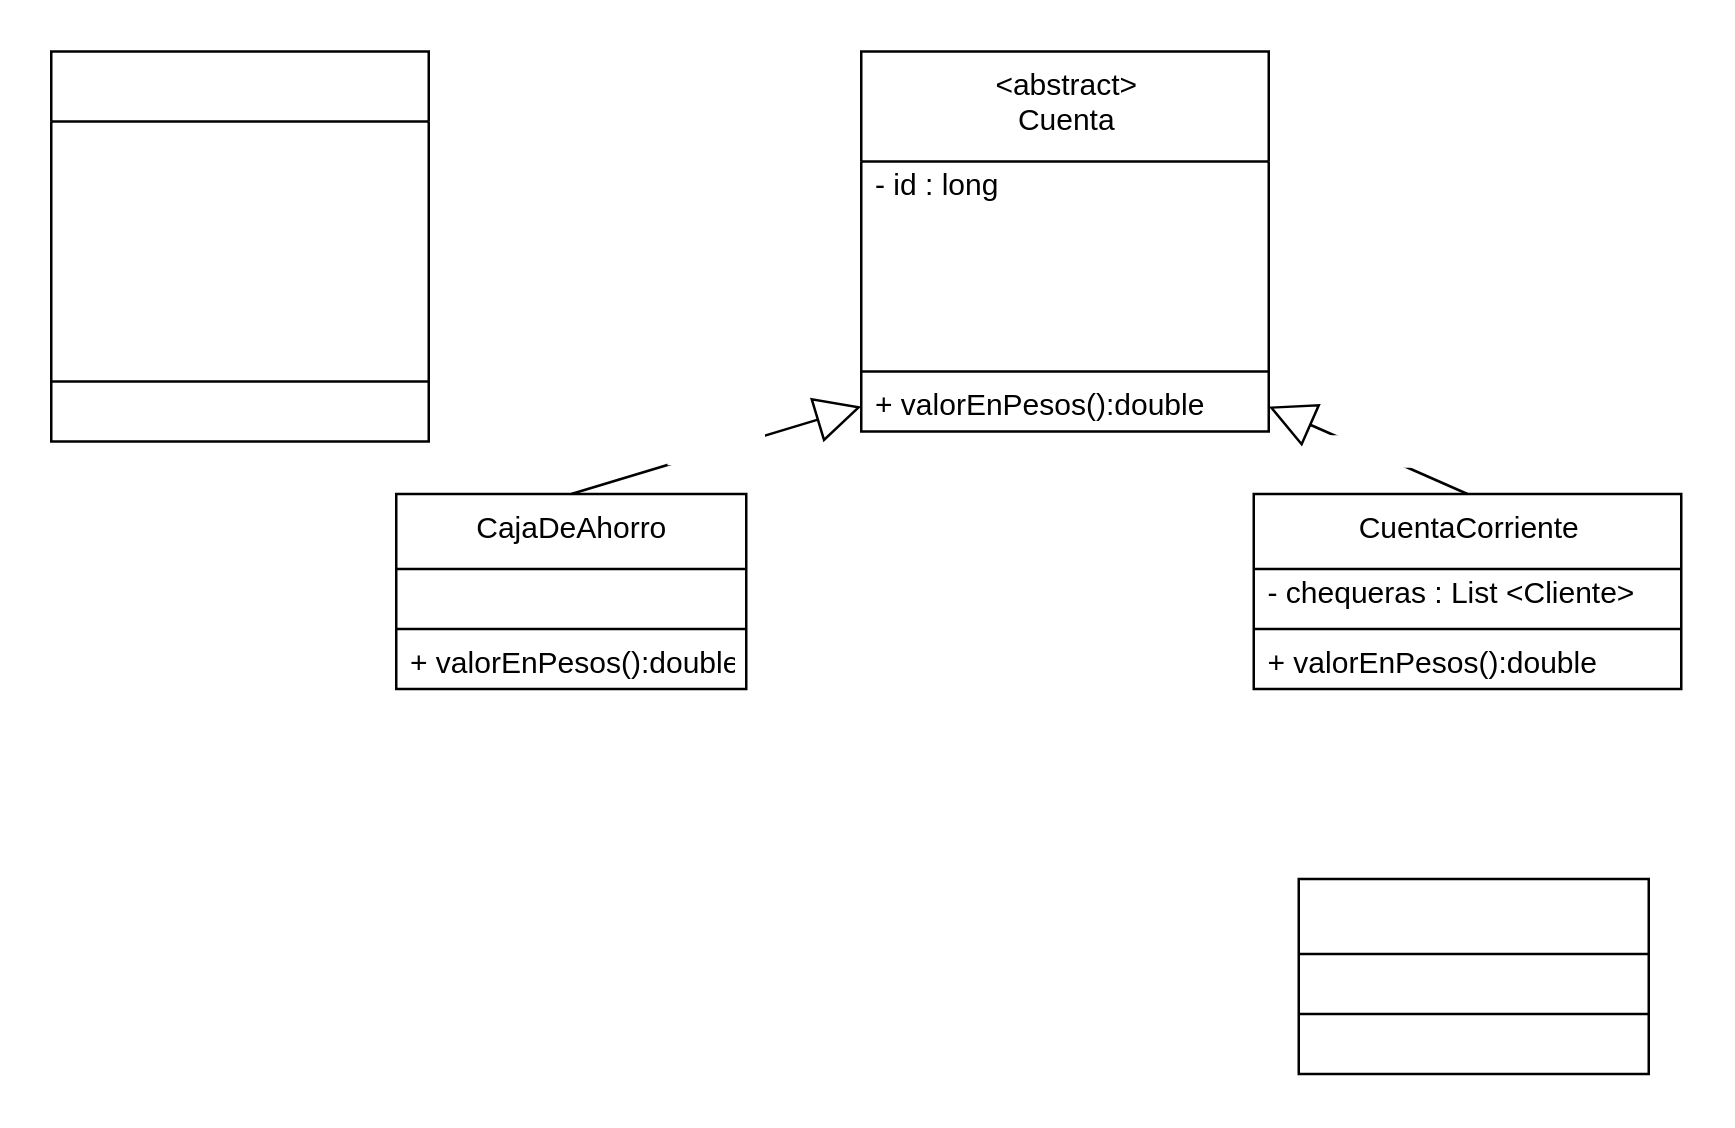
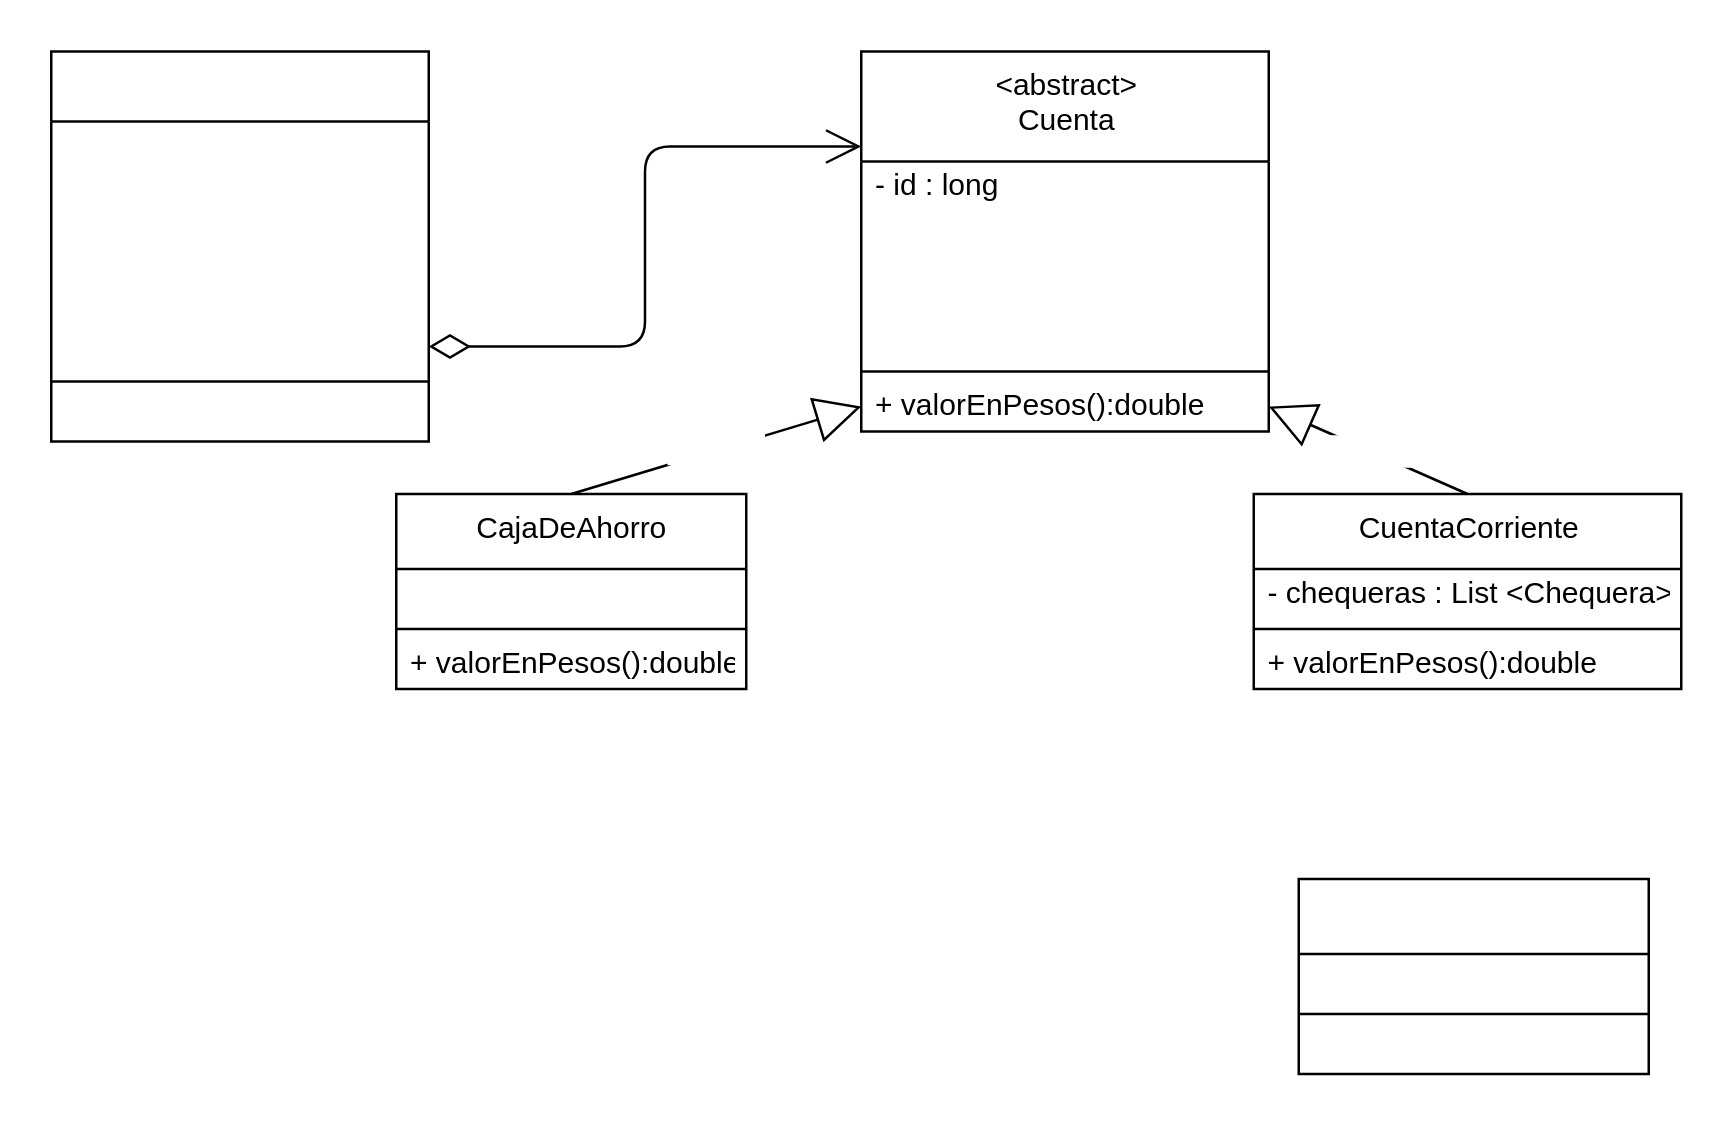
+ <mxCell id="31" value="1" style="endArrow=open;html=1;endSize=12;startArrow=diamondThin;startSize=14;startFill=0;edgeStyle=orthogonalEdgeStyle;align=left;verticalAlign=bottom;fontColor=#FFFFFF;exitX=1;exitY=0.5;exitDx=0;exitDy=0;entryX=0;entryY=0.25;entryDx=0;entryDy=0;" parent="1" source="28" target="2" edge="1"><mxGeometry x="-1" y="3" relative="1" as="geometry"><mxPoint x="177" y="52" as="sourcePoint" /><mxPoint x="337" y="52" as="targetPoint" /></mxGeometry></mxCell>
- <mxCell id="14" value="- chequeras : List &amp;lt;Cliente&amp;gt;" style="text;html=1;strokeColor=none;fillColor=none;align=left;verticalAlign=middle;spacingLeft=4;spacingRight=4;overflow=hidden;rotatable=0;points=[[0,0.5],[1,0.5]];portConstraint=eastwest;" parent="13" vertex="1"><mxGeometry y="30" width="171" height="20" as="geometry" /></mxCell>
+ <mxCell id="14" value="- chequeras : List &amp;lt;Chequera&amp;gt;" style="text;html=1;strokeColor=none;fillColor=none;align=left;verticalAlign=middle;spacingLeft=4;spacingRight=4;overflow=hidden;rotatable=0;points=[[0,0.5],[1,0.5]];portConstraint=eastwest;" parent="13" vertex="1"><mxGeometry y="30" width="171" height="20" as="geometry" /></mxCell>
